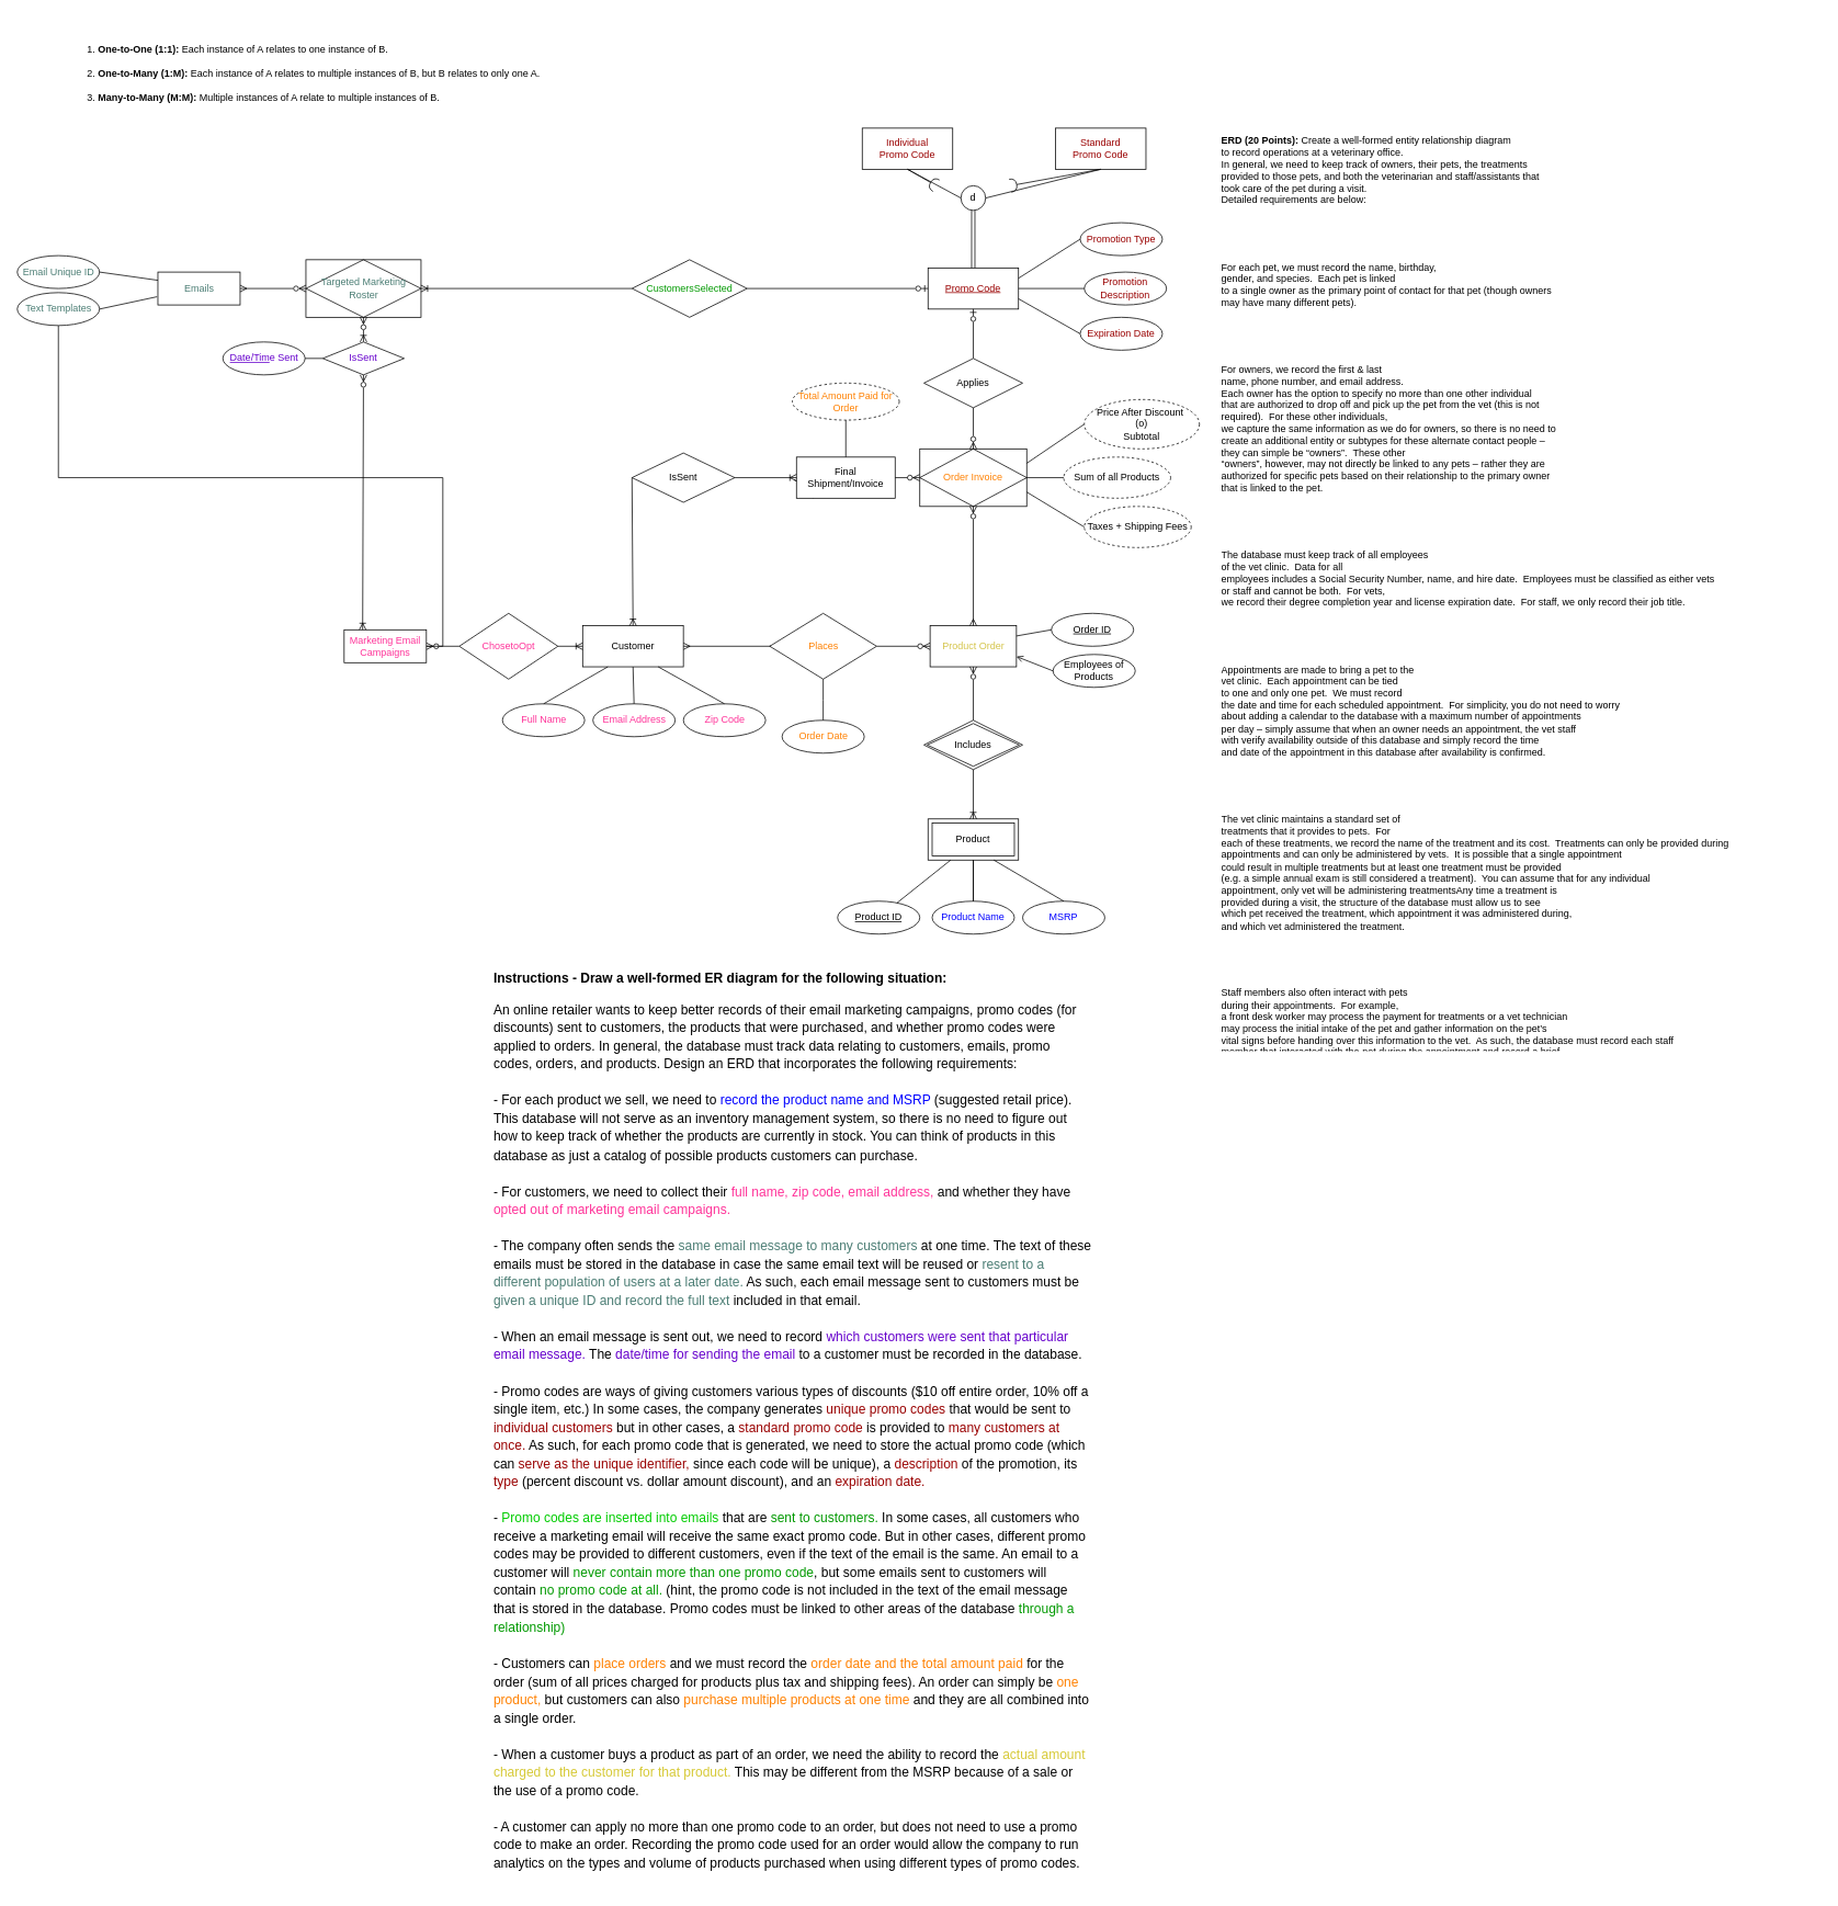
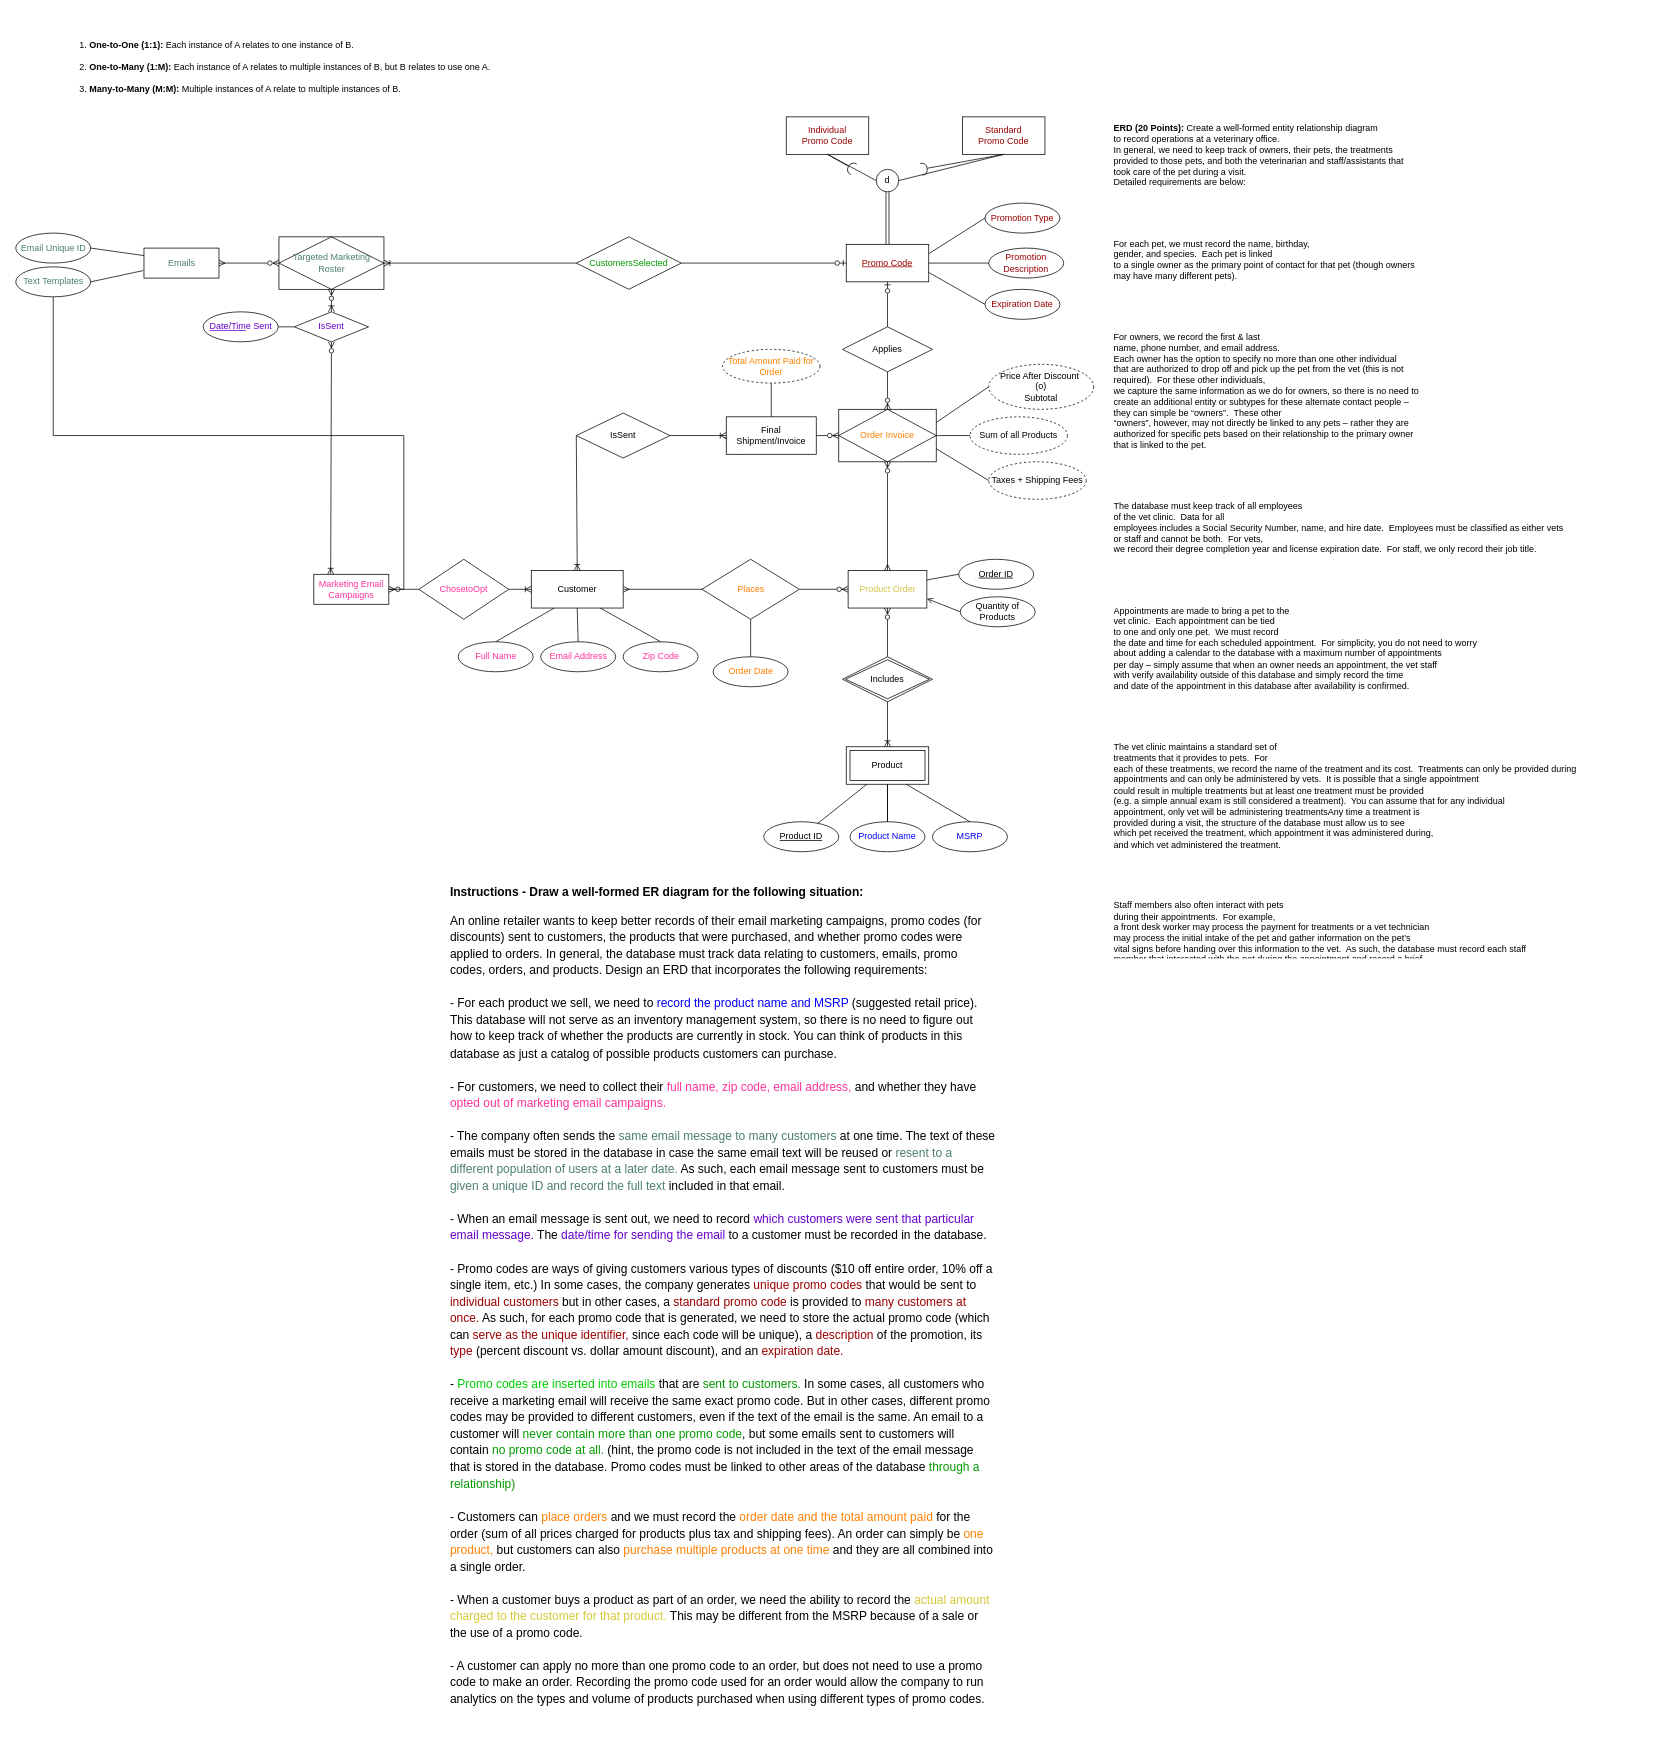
- <mxCell id="91" value="&lt;ol&gt;&lt;br&gt;&lt;li&gt;&lt;strong&gt;One-to-One (1:1):&lt;/strong&gt; Each instance of A relates to one instance of B.&lt;/li&gt;&lt;br&gt;&lt;li&gt;&lt;strong&gt;One-to-Many (1:M):&lt;/strong&gt; Each instance of A relates to multiple instances of B, but B relates to only one A.&lt;/li&gt;&lt;br&gt;&lt;li&gt;&lt;strong&gt;Many-to-Many (M:M):&lt;/strong&gt; Multiple instances of A relate to multiple instances of B.&lt;br&gt;&lt;br&gt;&lt;br&gt;&lt;br&gt;&lt;/li&gt;&lt;br&gt;&lt;/ol&gt;" style="text;html=1;whiteSpace=wrap;overflow=hidden;rounded=0;" parent="1" vertex="1"><mxGeometry x="76.5" y="20" width="730" height="125" as="geometry" /></mxCell>
+ <mxCell id="91" value="&lt;ol&gt;&lt;br&gt;&lt;li&gt;&lt;strong&gt;One-to-One (1:1):&lt;/strong&gt; Each instance of A relates to one instance of B.&lt;/li&gt;&lt;br&gt;&lt;li&gt;&lt;strong&gt;One-to-Many (1:M):&lt;/strong&gt; Each instance of A relates to multiple instances of B, but B relates to use one A.&lt;/li&gt;&lt;br&gt;&lt;li&gt;&lt;strong&gt;Many-to-Many (M:M):&lt;/strong&gt; Multiple instances of A relate to multiple instances of B.&lt;br&gt;&lt;br&gt;&lt;br&gt;&lt;br&gt;&lt;/li&gt;&lt;br&gt;&lt;/ol&gt;" style="text;html=1;whiteSpace=wrap;overflow=hidden;rounded=0;" parent="1" vertex="1"><mxGeometry x="76.5" y="20" width="730" height="125" as="geometry" /></mxCell>
- <mxCell id="24" value="Employees of Products" style="ellipse;whiteSpace=wrap;html=1;align=center;movable=1;resizable=1;rotatable=1;deletable=1;editable=1;locked=0;connectable=1;" parent="11" vertex="1"><mxGeometry x="162" y="250" width="100" height="40" as="geometry" /></mxCell>
+ <mxCell id="24" value="Quantity of Products" style="ellipse;whiteSpace=wrap;html=1;align=center;movable=1;resizable=1;rotatable=1;deletable=1;editable=1;locked=0;connectable=1;" parent="11" vertex="1"><mxGeometry x="162" y="250" width="100" height="40" as="geometry" /></mxCell>
